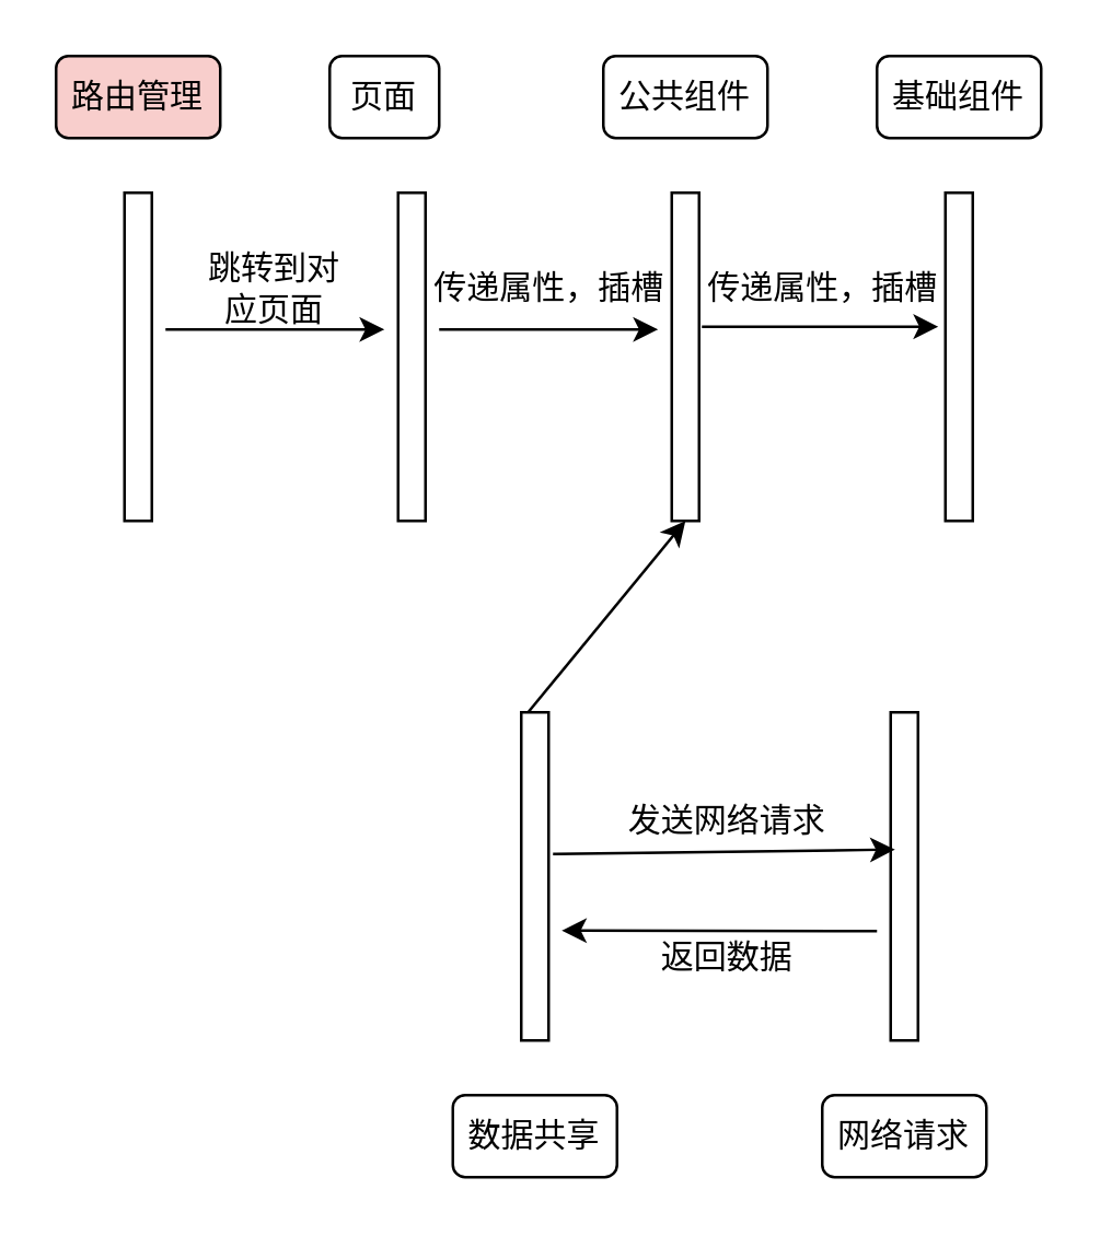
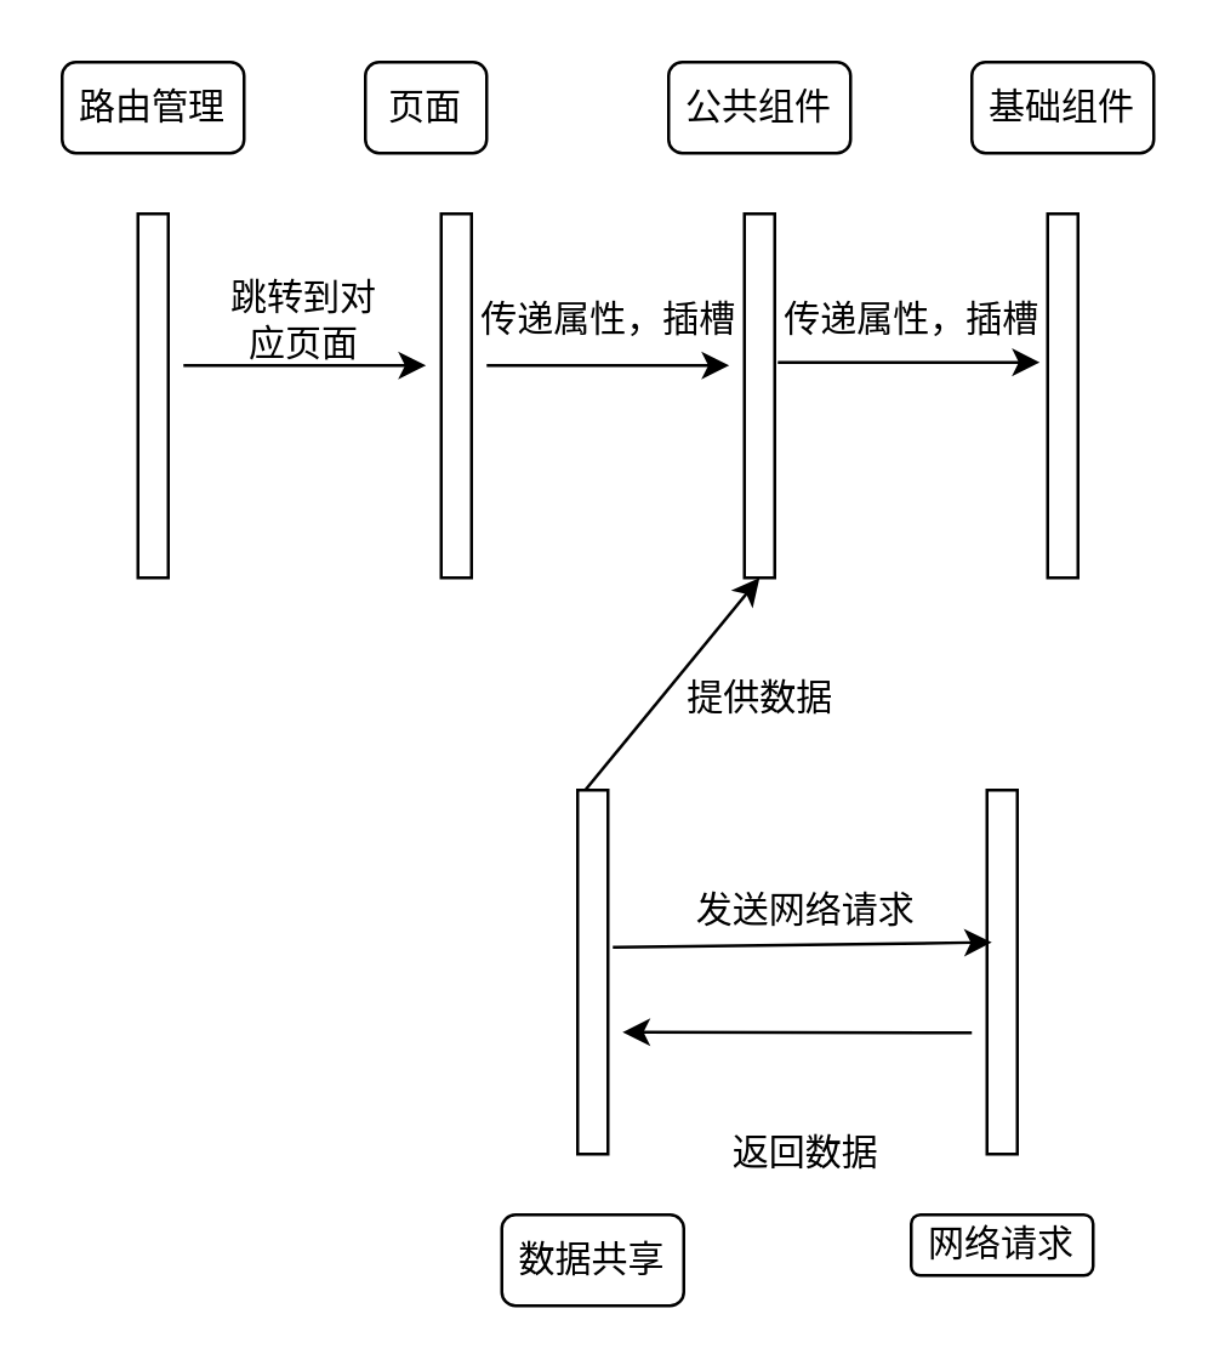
- <mxCell id="6" value="路由管理" style="rounded=1;whiteSpace=wrap;html=1;fillColor=#f8cecc;" vertex="1" parent="1"><mxGeometry x="20" y="20" width="60" height="30" as="geometry" /></mxCell>
+ <mxCell id="6" value="路由管理" style="rounded=1;whiteSpace=wrap;html=1;" vertex="1" parent="1"><mxGeometry x="20" y="20" width="60" height="30" as="geometry" /></mxCell>
+ <mxCell id="25" value="提供数据" style="text;html=1;align=center;verticalAlign=middle;resizable=0;points=[];autosize=1;strokeColor=none;fillColor=none;" vertex="1" parent="1"><mxGeometry x="220" y="220" width="60" height="20" as="geometry" /></mxCell>
- <mxCell id="23" value="返回数据" style="text;html=1;align=center;verticalAlign=middle;resizable=0;points=[];autosize=1;strokeColor=none;fillColor=none;" vertex="1" parent="1"><mxGeometry x="235" y="340" width="60" height="20" as="geometry" /></mxCell>
+ <mxCell id="23" value="返回数据" style="text;html=1;align=center;verticalAlign=middle;resizable=0;points=[];autosize=1;strokeColor=none;fillColor=none;" vertex="1" parent="1"><mxGeometry x="235" y="370" width="60" height="20" as="geometry" /></mxCell>
- <mxCell id="19" value="网络请求" style="rounded=1;whiteSpace=wrap;html=1;" vertex="1" parent="1"><mxGeometry x="300" y="400" width="60" height="30" as="geometry" /></mxCell>
+ <mxCell id="19" value="网络请求" style="rounded=1;whiteSpace=wrap;html=1;" vertex="1" parent="1"><mxGeometry x="300" y="400" width="60" height="20" as="geometry" /></mxCell>
